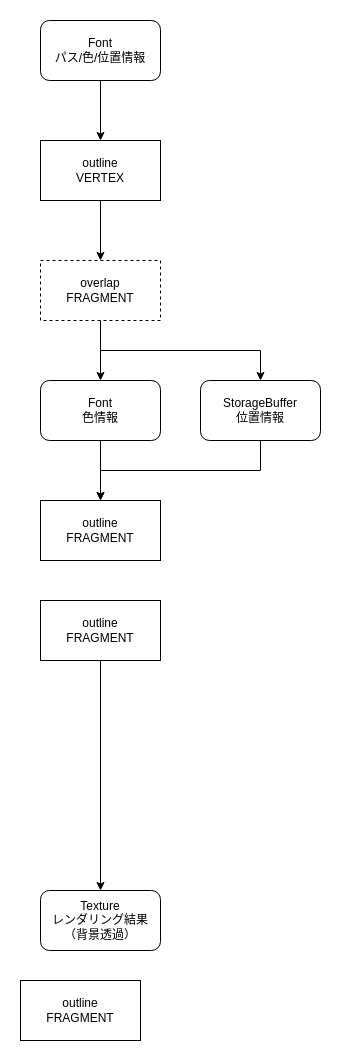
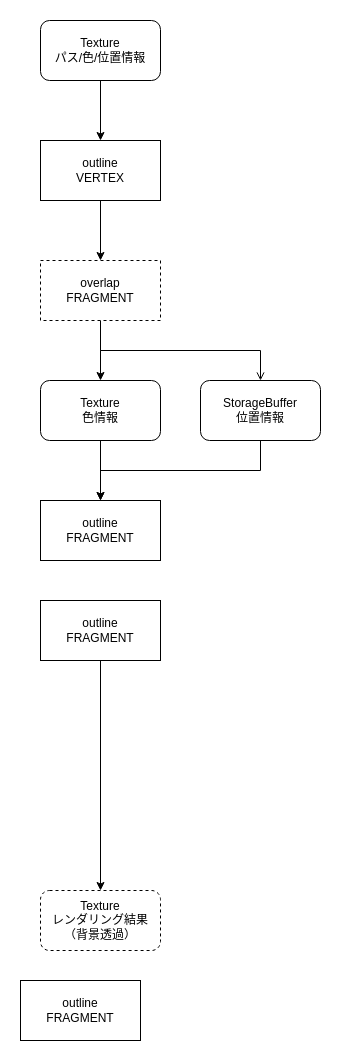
- <mxCell id="5" value="Font&lt;div&gt;パス/色/位置情報&lt;/div&gt;" style="rounded=1;whiteSpace=wrap;html=1;" vertex="1" parent="1"><mxGeometry x="40" y="20" width="120" height="60" as="geometry" /></mxCell>
+ <mxCell id="5" value="Texture&lt;div&gt;パス/色/位置情報&lt;/div&gt;" style="rounded=1;whiteSpace=wrap;html=1;" vertex="1" parent="1"><mxGeometry x="40" y="20" width="120" height="60" as="geometry" /></mxCell>
- <mxCell id="7" style="edgeStyle=orthogonalEdgeStyle;rounded=0;orthogonalLoop=1;jettySize=auto;html=1;exitX=0.5;exitY=1;exitDx=0;exitDy=0;" edge="1" parent="1" source="8" target="12"><mxGeometry relative="1" as="geometry" /></mxCell>
+ <mxCell id="7" style="edgeStyle=orthogonalEdgeStyle;rounded=0;orthogonalLoop=1;jettySize=auto;html=1;exitX=0.5;exitY=1;exitDx=0;exitDy=0;endArrow=open;" edge="1" parent="1" source="8" target="12"><mxGeometry relative="1" as="geometry" /></mxCell>
- <mxCell id="10" value="Font&lt;div&gt;色情報&lt;/div&gt;" style="rounded=1;whiteSpace=wrap;html=1;" vertex="1" parent="1"><mxGeometry x="40" y="380" width="120" height="60" as="geometry" /></mxCell>
+ <mxCell id="10" value="Texture&lt;div&gt;色情報&lt;/div&gt;" style="rounded=1;whiteSpace=wrap;html=1;" vertex="1" parent="1"><mxGeometry x="40" y="380" width="120" height="60" as="geometry" /></mxCell>
- <mxCell id="15" value="Texture&lt;div&gt;レンダリング結果&lt;/div&gt;&lt;div&gt;（背景透過）&lt;/div&gt;" style="rounded=1;whiteSpace=wrap;html=1;" vertex="1" parent="1"><mxGeometry x="40" y="890" width="120" height="60" as="geometry" /></mxCell>
+ <mxCell id="15" value="Texture&lt;div&gt;レンダリング結果&lt;/div&gt;&lt;div&gt;（背景透過）&lt;/div&gt;" style="rounded=1;whiteSpace=wrap;html=1;dashed=1;" vertex="1" parent="1"><mxGeometry x="40" y="890" width="120" height="60" as="geometry" /></mxCell>
